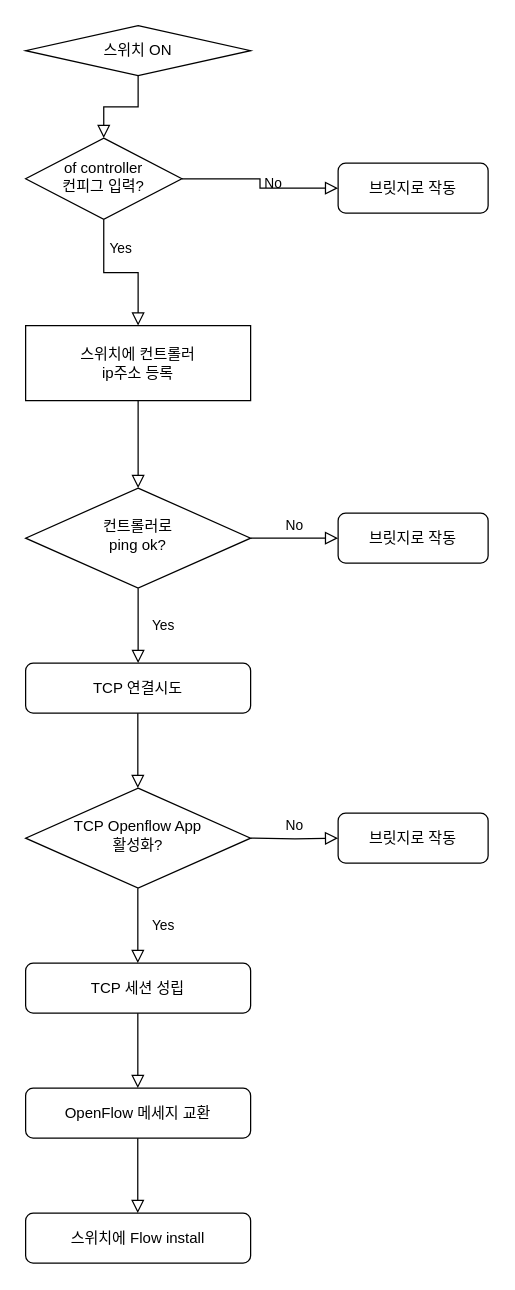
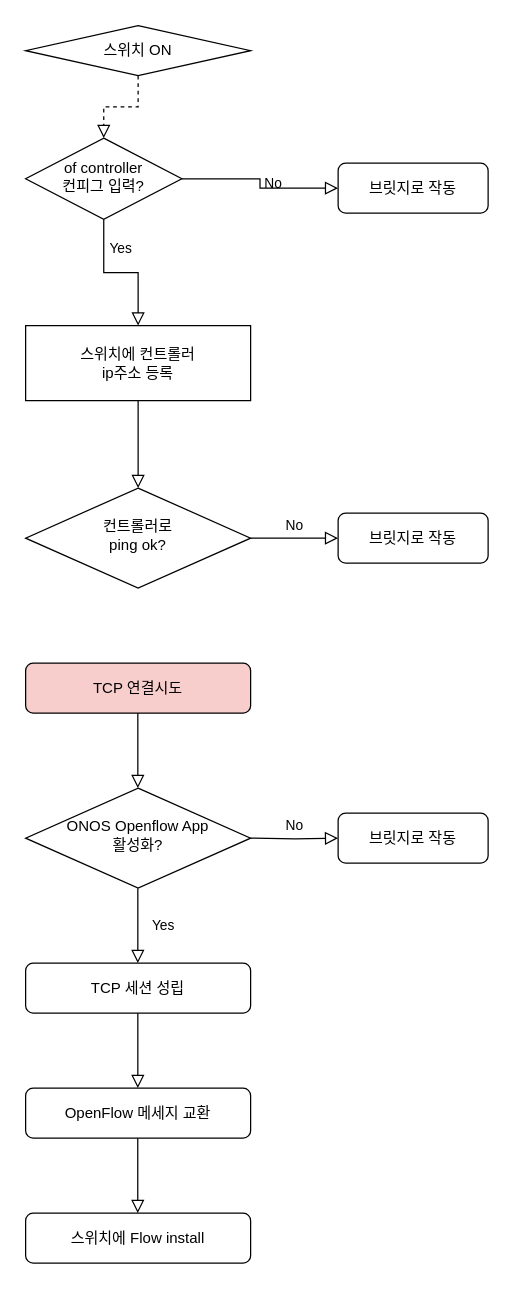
- <mxCell id="2" value="" style="rounded=0;html=1;jettySize=auto;orthogonalLoop=1;fontSize=11;endArrow=block;endFill=0;endSize=8;strokeWidth=1;shadow=0;labelBackgroundColor=none;edgeStyle=orthogonalEdgeStyle;" parent="1" source="3" target="6" edge="1"><mxGeometry relative="1" as="geometry" /></mxCell>
+ <mxCell id="2" value="" style="rounded=0;html=1;jettySize=auto;orthogonalLoop=1;fontSize=11;endArrow=block;endFill=0;endSize=8;strokeWidth=1;shadow=0;labelBackgroundColor=none;edgeStyle=orthogonalEdgeStyle;dashed=1;" parent="1" source="3" target="6" edge="1"><mxGeometry relative="1" as="geometry" /></mxCell>
- <mxCell id="8" value="Yes" style="rounded=0;html=1;jettySize=auto;orthogonalLoop=1;fontSize=11;endArrow=block;endFill=0;endSize=8;strokeWidth=1;shadow=0;labelBackgroundColor=none;edgeStyle=orthogonalEdgeStyle;" parent="1" source="10" target="11" edge="1"><mxGeometry y="20" relative="1" as="geometry"><mxPoint as="offset" /></mxGeometry></mxCell>
- <mxCell id="11" value="TCP 연결시도" style="rounded=1;whiteSpace=wrap;html=1;fontSize=12;glass=0;strokeWidth=1;shadow=0;" parent="1" vertex="1"><mxGeometry x="20" y="530" width="180" height="40" as="geometry" /></mxCell>
+ <mxCell id="11" value="TCP 연결시도" style="rounded=1;whiteSpace=wrap;html=1;fontSize=12;glass=0;strokeWidth=1;shadow=0;fillColor=#f8cecc;" parent="1" vertex="1"><mxGeometry x="20" y="530" width="180" height="40" as="geometry" /></mxCell>
- <mxCell id="22" value="TCP Openflow App&lt;br&gt;활성화?" style="rhombus;whiteSpace=wrap;html=1;shadow=0;fontFamily=Helvetica;fontSize=12;align=center;strokeWidth=1;spacing=6;spacingTop=-4;" vertex="1" parent="1"><mxGeometry x="20" y="630" width="180" height="80" as="geometry" /></mxCell>
+ <mxCell id="22" value="ONOS Openflow App&lt;br&gt;활성화?" style="rhombus;whiteSpace=wrap;html=1;shadow=0;fontFamily=Helvetica;fontSize=12;align=center;strokeWidth=1;spacing=6;spacingTop=-4;" vertex="1" parent="1"><mxGeometry x="20" y="630" width="180" height="80" as="geometry" /></mxCell>
